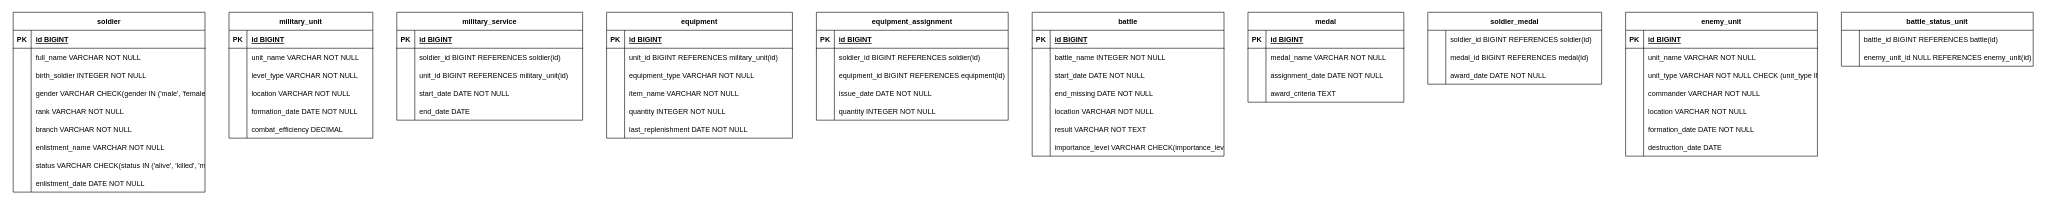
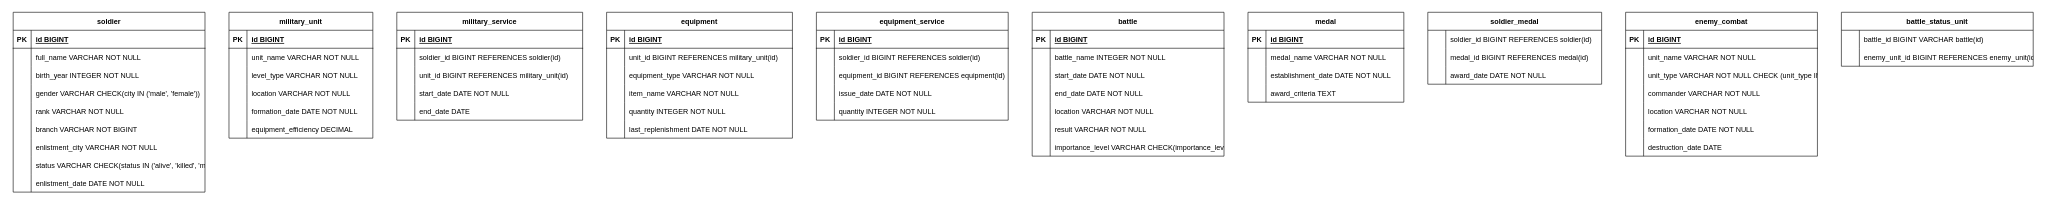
- <mxCell id="84" value="equipment_assignment" style="shape=table;startSize=30;container=1;collapsible=1;childLayout=tableLayout;fixedRows=1;rowLines=0;fontStyle=1;align=center;resizeLast=1;" vertex="1" parent="1"><mxGeometry x="1360" y="20" width="320" height="180" as="geometry" /></mxCell>
+ <mxCell id="84" value="equipment_service" style="shape=table;startSize=30;container=1;collapsible=1;childLayout=tableLayout;fixedRows=1;rowLines=0;fontStyle=1;align=center;resizeLast=1;" vertex="1" parent="1"><mxGeometry x="1360" y="20" width="320" height="180" as="geometry" /></mxCell>
- <mxCell id="145" value="enemy_unit" style="shape=table;startSize=30;container=1;collapsible=1;childLayout=tableLayout;fixedRows=1;rowLines=0;fontStyle=1;align=center;resizeLast=1;" vertex="1" parent="1"><mxGeometry x="2710" y="20" width="320" height="240" as="geometry" /></mxCell>
+ <mxCell id="145" value="enemy_combat" style="shape=table;startSize=30;container=1;collapsible=1;childLayout=tableLayout;fixedRows=1;rowLines=0;fontStyle=1;align=center;resizeLast=1;" vertex="1" parent="1"><mxGeometry x="2710" y="20" width="320" height="240" as="geometry" /></mxCell>
- <mxCell id="170" value="battle_id BIGINT REFERENCES battle(id)" style="shape=partialRectangle;overflow=hidden;connectable=0;fillColor=none;align=left;strokeColor=inherit;top=0;left=0;bottom=0;right=0;spacingLeft=6;" vertex="1" parent="168"><mxGeometry x="30" width="290" height="30" as="geometry"><mxRectangle width="290" height="30" as="alternateBounds" /></mxGeometry></mxCell>
+ <mxCell id="170" value="battle_id BIGINT VARCHAR battle(id)" style="shape=partialRectangle;overflow=hidden;connectable=0;fillColor=none;align=left;strokeColor=inherit;top=0;left=0;bottom=0;right=0;spacingLeft=6;" vertex="1" parent="168"><mxGeometry x="30" width="290" height="30" as="geometry"><mxRectangle width="290" height="30" as="alternateBounds" /></mxGeometry></mxCell>
- <mxCell id="173" value="enemy_unit_id NULL REFERENCES enemy_unit(id)" style="shape=partialRectangle;overflow=hidden;connectable=0;fillColor=none;align=left;strokeColor=inherit;top=0;left=0;bottom=0;right=0;spacingLeft=6;" vertex="1" parent="171"><mxGeometry x="30" width="290" height="30" as="geometry"><mxRectangle width="290" height="30" as="alternateBounds" /></mxGeometry></mxCell>
+ <mxCell id="173" value="enemy_unit_id BIGINT REFERENCES enemy_unit(id)" style="shape=partialRectangle;overflow=hidden;connectable=0;fillColor=none;align=left;strokeColor=inherit;top=0;left=0;bottom=0;right=0;spacingLeft=6;" vertex="1" parent="171"><mxGeometry x="30" width="290" height="30" as="geometry"><mxRectangle width="290" height="30" as="alternateBounds" /></mxGeometry></mxCell>
- <mxCell id="11" value="birth_soldier INTEGER NOT NULL" style="shape=partialRectangle;overflow=hidden;connectable=0;fillColor=none;align=left;strokeColor=inherit;top=0;left=0;bottom=0;right=0;spacingLeft=6;" vertex="1" parent="9"><mxGeometry x="30" width="290" height="30" as="geometry"><mxRectangle width="290" height="30" as="alternateBounds" /></mxGeometry></mxCell>
+ <mxCell id="11" value="birth_year INTEGER NOT NULL" style="shape=partialRectangle;overflow=hidden;connectable=0;fillColor=none;align=left;strokeColor=inherit;top=0;left=0;bottom=0;right=0;spacingLeft=6;" vertex="1" parent="9"><mxGeometry x="30" width="290" height="30" as="geometry"><mxRectangle width="290" height="30" as="alternateBounds" /></mxGeometry></mxCell>
- <mxCell id="131" value="assignment_date DATE NOT NULL" style="shape=partialRectangle;overflow=hidden;connectable=0;fillColor=none;align=left;strokeColor=inherit;top=0;left=0;bottom=0;right=0;spacingLeft=6;" vertex="1" parent="129"><mxGeometry x="30" width="230" height="30" as="geometry"><mxRectangle width="230" height="30" as="alternateBounds" /></mxGeometry></mxCell>
+ <mxCell id="131" value="establishment_date DATE NOT NULL" style="shape=partialRectangle;overflow=hidden;connectable=0;fillColor=none;align=left;strokeColor=inherit;top=0;left=0;bottom=0;right=0;spacingLeft=6;" vertex="1" parent="129"><mxGeometry x="30" width="230" height="30" as="geometry"><mxRectangle width="230" height="30" as="alternateBounds" /></mxGeometry></mxCell>
- <mxCell id="14" value="gender VARCHAR CHECK(gender IN ('male', 'female'))" style="shape=partialRectangle;overflow=hidden;connectable=0;fillColor=none;align=left;strokeColor=inherit;top=0;left=0;bottom=0;right=0;spacingLeft=6;" vertex="1" parent="12"><mxGeometry x="30" width="290" height="30" as="geometry"><mxRectangle width="290" height="30" as="alternateBounds" /></mxGeometry></mxCell>
+ <mxCell id="14" value="gender VARCHAR CHECK(city IN ('male', 'female'))" style="shape=partialRectangle;overflow=hidden;connectable=0;fillColor=none;align=left;strokeColor=inherit;top=0;left=0;bottom=0;right=0;spacingLeft=6;" vertex="1" parent="12"><mxGeometry x="30" width="290" height="30" as="geometry"><mxRectangle width="290" height="30" as="alternateBounds" /></mxGeometry></mxCell>
- <mxCell id="112" value="end_missing DATE NOT NULL" style="shape=partialRectangle;overflow=hidden;connectable=0;fillColor=none;align=left;strokeColor=inherit;top=0;left=0;bottom=0;right=0;spacingLeft=6;" vertex="1" parent="110"><mxGeometry x="30" width="290" height="30" as="geometry"><mxRectangle width="290" height="30" as="alternateBounds" /></mxGeometry></mxCell>
+ <mxCell id="112" value="end_date DATE NOT NULL" style="shape=partialRectangle;overflow=hidden;connectable=0;fillColor=none;align=left;strokeColor=inherit;top=0;left=0;bottom=0;right=0;spacingLeft=6;" vertex="1" parent="110"><mxGeometry x="30" width="290" height="30" as="geometry"><mxRectangle width="290" height="30" as="alternateBounds" /></mxGeometry></mxCell>
- <mxCell id="20" value="branch VARCHAR NOT NULL" style="shape=partialRectangle;overflow=hidden;connectable=0;fillColor=none;align=left;strokeColor=inherit;top=0;left=0;bottom=0;right=0;spacingLeft=6;" vertex="1" parent="18"><mxGeometry x="30" width="290" height="30" as="geometry"><mxRectangle width="290" height="30" as="alternateBounds" /></mxGeometry></mxCell>
+ <mxCell id="20" value="branch VARCHAR NOT BIGINT" style="shape=partialRectangle;overflow=hidden;connectable=0;fillColor=none;align=left;strokeColor=inherit;top=0;left=0;bottom=0;right=0;spacingLeft=6;" vertex="1" parent="18"><mxGeometry x="30" width="290" height="30" as="geometry"><mxRectangle width="290" height="30" as="alternateBounds" /></mxGeometry></mxCell>
- <mxCell id="48" value="combat_efficiency DECIMAL" style="shape=partialRectangle;overflow=hidden;connectable=0;fillColor=none;align=left;strokeColor=inherit;top=0;left=0;bottom=0;right=0;spacingLeft=6;" vertex="1" parent="46"><mxGeometry x="30" width="210" height="30" as="geometry"><mxRectangle width="210" height="30" as="alternateBounds" /></mxGeometry></mxCell>
+ <mxCell id="48" value="equipment_efficiency DECIMAL" style="shape=partialRectangle;overflow=hidden;connectable=0;fillColor=none;align=left;strokeColor=inherit;top=0;left=0;bottom=0;right=0;spacingLeft=6;" vertex="1" parent="46"><mxGeometry x="30" width="210" height="30" as="geometry"><mxRectangle width="210" height="30" as="alternateBounds" /></mxGeometry></mxCell>
- <mxCell id="118" value="result VARCHAR NOT TEXT" style="shape=partialRectangle;overflow=hidden;connectable=0;fillColor=none;align=left;strokeColor=inherit;top=0;left=0;bottom=0;right=0;spacingLeft=6;" vertex="1" parent="116"><mxGeometry x="30" width="290" height="30" as="geometry"><mxRectangle width="290" height="30" as="alternateBounds" /></mxGeometry></mxCell>
+ <mxCell id="118" value="result VARCHAR NOT NULL" style="shape=partialRectangle;overflow=hidden;connectable=0;fillColor=none;align=left;strokeColor=inherit;top=0;left=0;bottom=0;right=0;spacingLeft=6;" vertex="1" parent="116"><mxGeometry x="30" width="290" height="30" as="geometry"><mxRectangle width="290" height="30" as="alternateBounds" /></mxGeometry></mxCell>
- <mxCell id="23" value="enlistment_name VARCHAR NOT NULL" style="shape=partialRectangle;overflow=hidden;connectable=0;fillColor=none;align=left;strokeColor=inherit;top=0;left=0;bottom=0;right=0;spacingLeft=6;" vertex="1" parent="21"><mxGeometry x="30" width="290" height="30" as="geometry"><mxRectangle width="290" height="30" as="alternateBounds" /></mxGeometry></mxCell>
+ <mxCell id="23" value="enlistment_city VARCHAR NOT NULL" style="shape=partialRectangle;overflow=hidden;connectable=0;fillColor=none;align=left;strokeColor=inherit;top=0;left=0;bottom=0;right=0;spacingLeft=6;" vertex="1" parent="21"><mxGeometry x="30" width="290" height="30" as="geometry"><mxRectangle width="290" height="30" as="alternateBounds" /></mxGeometry></mxCell>
